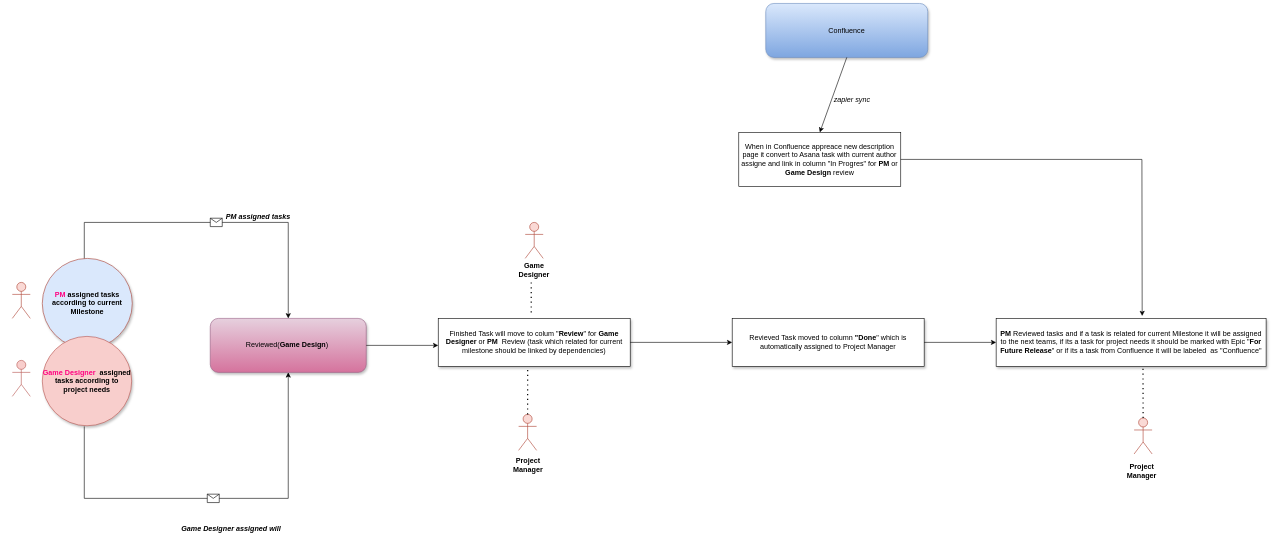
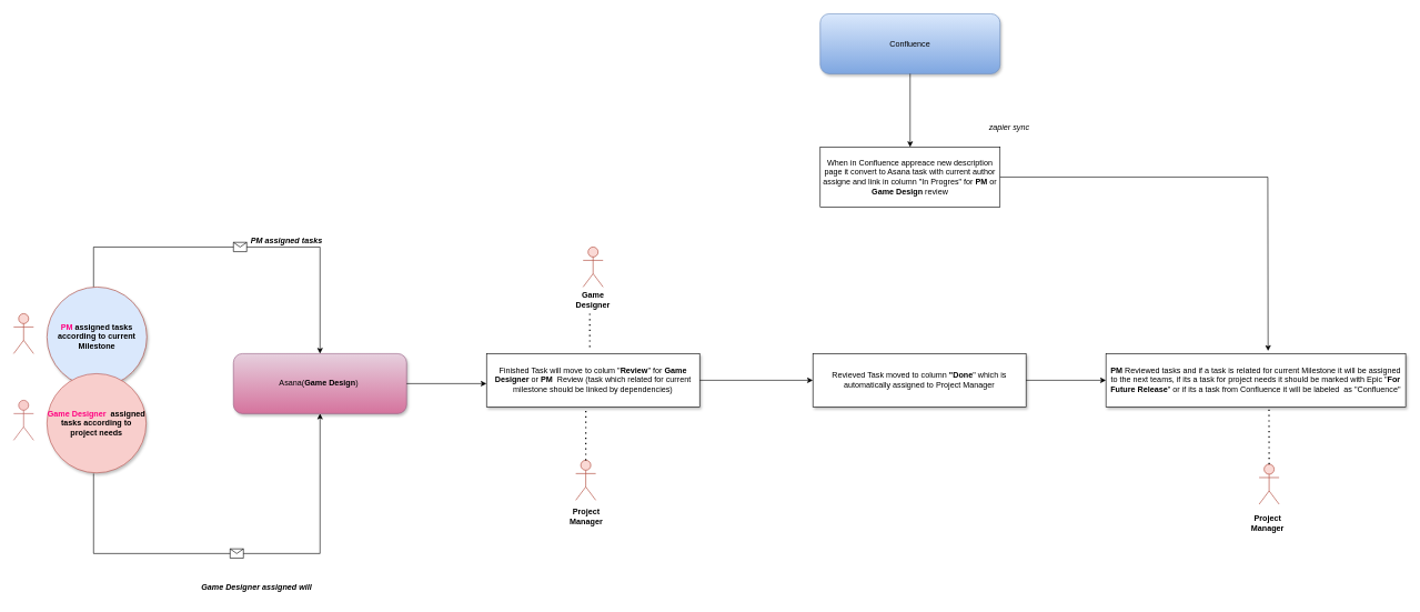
- <mxCell id="25" value="Confluence" style="rounded=1;whiteSpace=wrap;html=1;fillColor=#dae8fc;strokeColor=#6c8ebf;shadow=1;gradientColor=#7ea6e0;" vertex="1" parent="1"><mxGeometry x="1276" y="5" width="270" height="90" as="geometry" /></mxCell>
+ <mxCell id="25" value="Confluence" style="rounded=1;whiteSpace=wrap;html=1;fillColor=#dae8fc;strokeColor=#6c8ebf;shadow=1;gradientColor=#7ea6e0;" vertex="1" parent="1"><mxGeometry x="1231" y="20" width="270" height="90" as="geometry" /></mxCell>
- <mxCell id="32" value="&lt;i&gt;zapier sync&lt;/i&gt;" style="text;html=1;strokeColor=none;fillColor=none;align=center;verticalAlign=middle;whiteSpace=wrap;rounded=0;" vertex="1" parent="1"><mxGeometry x="1380" y="150" width="80" height="30" as="geometry" /></mxCell>
+ <mxCell id="32" value="&lt;i&gt;zapier sync&lt;/i&gt;" style="text;html=1;strokeColor=none;fillColor=none;align=center;verticalAlign=middle;whiteSpace=wrap;rounded=0;" vertex="1" parent="1"><mxGeometry x="1475" y="175" width="80" height="30" as="geometry" /></mxCell>
- <mxCell id="2" value="Reviewed(&lt;b&gt;Game Design&lt;/b&gt;)&amp;nbsp;" style="rounded=1;whiteSpace=wrap;html=1;fillColor=#e6d0de;strokeColor=#996185;shadow=1;gradientColor=#d5739d;" parent="1" vertex="1"><mxGeometry x="350" y="530" width="260" height="90" as="geometry" /></mxCell>
+ <mxCell id="2" value="Asana(&lt;b&gt;Game Design&lt;/b&gt;)&amp;nbsp;" style="rounded=1;whiteSpace=wrap;html=1;fillColor=#e6d0de;strokeColor=#996185;shadow=1;gradientColor=#d5739d;" parent="1" vertex="1"><mxGeometry x="350" y="530" width="260" height="90" as="geometry" /></mxCell>
